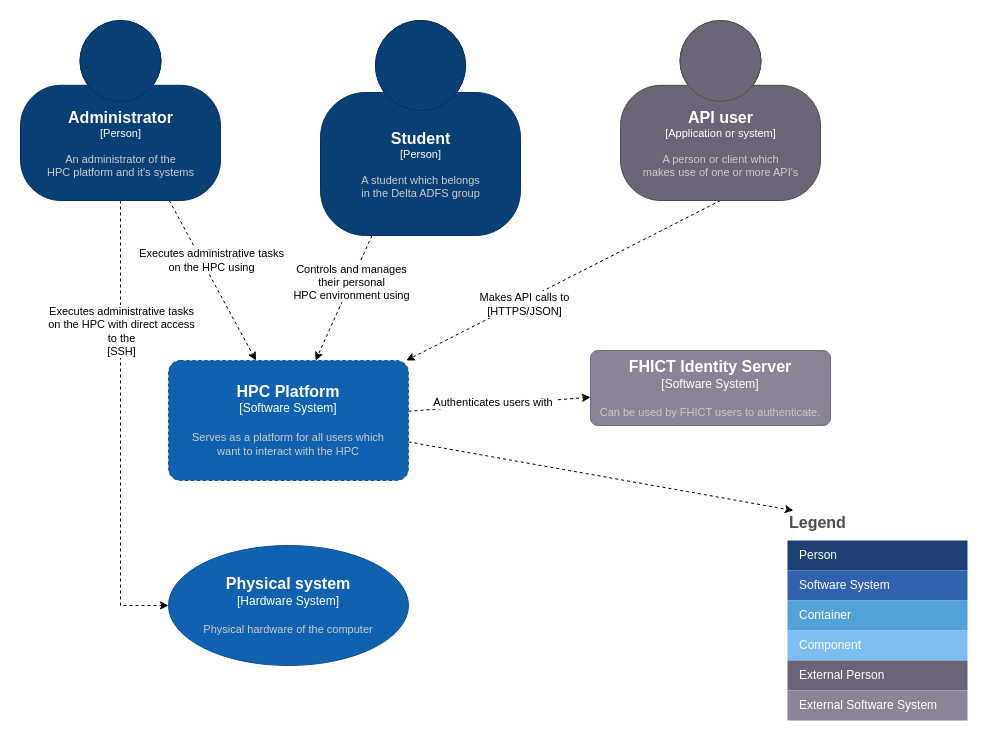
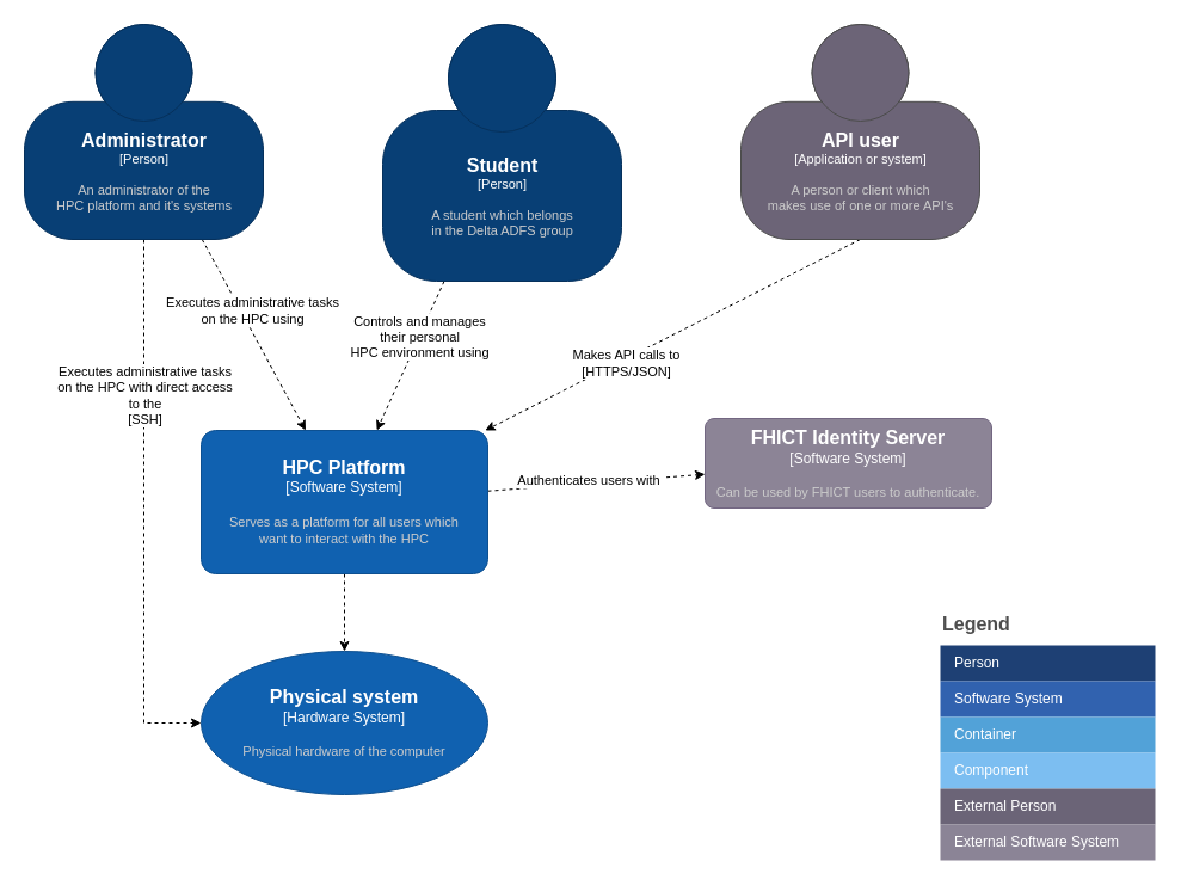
- <mxCell id="13" value="&lt;font style=&quot;font-size: 16px&quot;&gt;&lt;b&gt;HPC Platform&lt;/b&gt;&lt;/font&gt;&lt;div&gt;[Software System]&lt;/div&gt;&lt;br&gt;&lt;div&gt;&lt;font style=&quot;font-size: 11px&quot;&gt;&lt;font color=&quot;#cccccc&quot;&gt;Serves as a platform for all users which&#10;want to interact with the HPC&lt;/font&gt;&lt;/div&gt;" style="rounded=1;whiteSpace=wrap;html=1;labelBackgroundColor=none;fillColor=#1061B0;fontColor=#ffffff;align=center;arcSize=10;strokeColor=#0D5091;metaEdit=1;resizable=0;points=[[0.25,0,0],[0.5,0,0],[0.75,0,0],[1,0.25,0],[1,0.5,0],[1,0.75,0],[0.75,1,0],[0.5,1,0],[0.25,1,0],[0,0.75,0],[0,0.5,0],[0,0.25,0]];dashed=1;" vertex="1" parent="1"><mxGeometry x="168" y="360" width="240" height="120" as="geometry" /></mxCell>
+ <mxCell id="13" value="&lt;font style=&quot;font-size: 16px&quot;&gt;&lt;b&gt;HPC Platform&lt;/b&gt;&lt;/font&gt;&lt;div&gt;[Software System]&lt;/div&gt;&lt;br&gt;&lt;div&gt;&lt;font style=&quot;font-size: 11px&quot;&gt;&lt;font color=&quot;#cccccc&quot;&gt;Serves as a platform for all users which&#10;want to interact with the HPC&lt;/font&gt;&lt;/div&gt;" style="rounded=1;whiteSpace=wrap;html=1;labelBackgroundColor=none;fillColor=#1061B0;fontColor=#ffffff;align=center;arcSize=10;strokeColor=#0D5091;metaEdit=1;resizable=0;points=[[0.25,0,0],[0.5,0,0],[0.75,0,0],[1,0.25,0],[1,0.5,0],[1,0.75,0],[0.75,1,0],[0.5,1,0],[0.25,1,0],[0,0.75,0],[0,0.5,0],[0,0.25,0]];" vertex="1" parent="1"><mxGeometry x="168" y="360" width="240" height="120" as="geometry" /></mxCell>
- <mxCell id="12" style="edgeStyle=none;rounded=0;orthogonalLoop=1;jettySize=auto;html=1;dashed=1;" edge="1" parent="1" source="13" target="18"><mxGeometry relative="1" as="geometry" /></mxCell>
+ <mxCell id="12" style="edgeStyle=none;rounded=0;orthogonalLoop=1;jettySize=auto;html=1;dashed=1;" edge="1" parent="1" source="13" target="26"><mxGeometry relative="1" as="geometry" /></mxCell>
